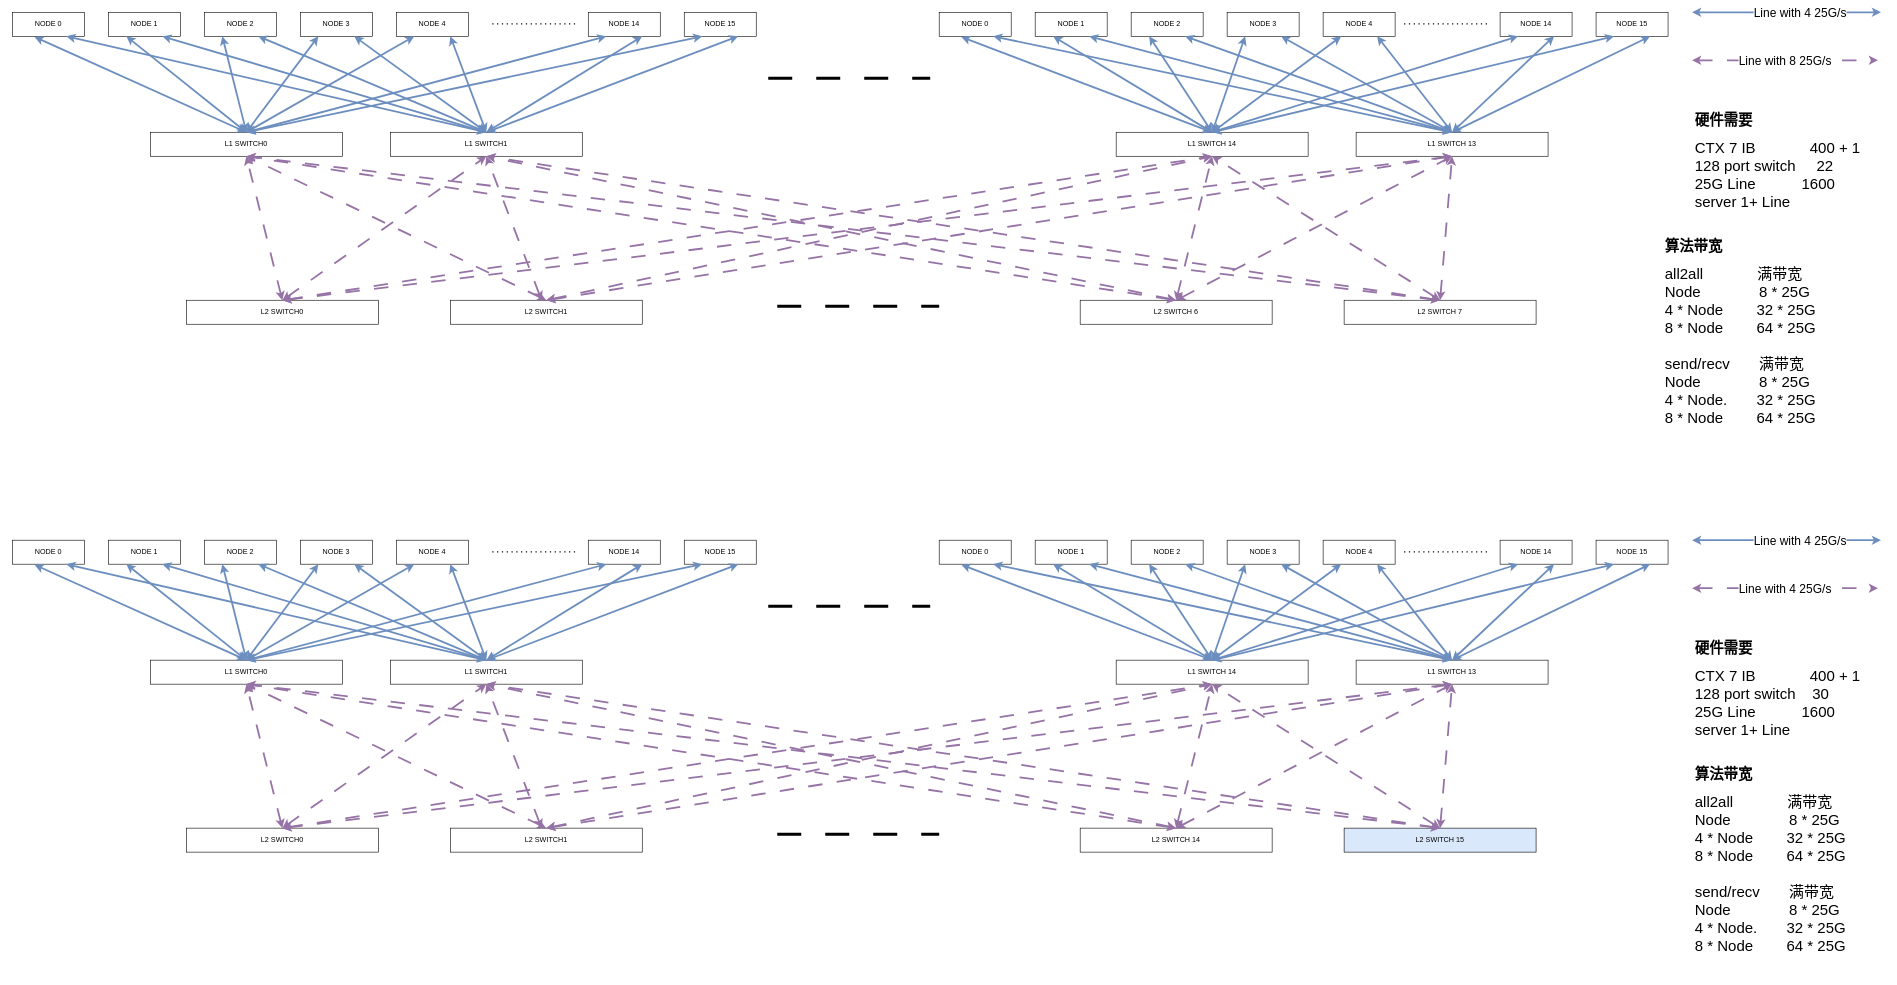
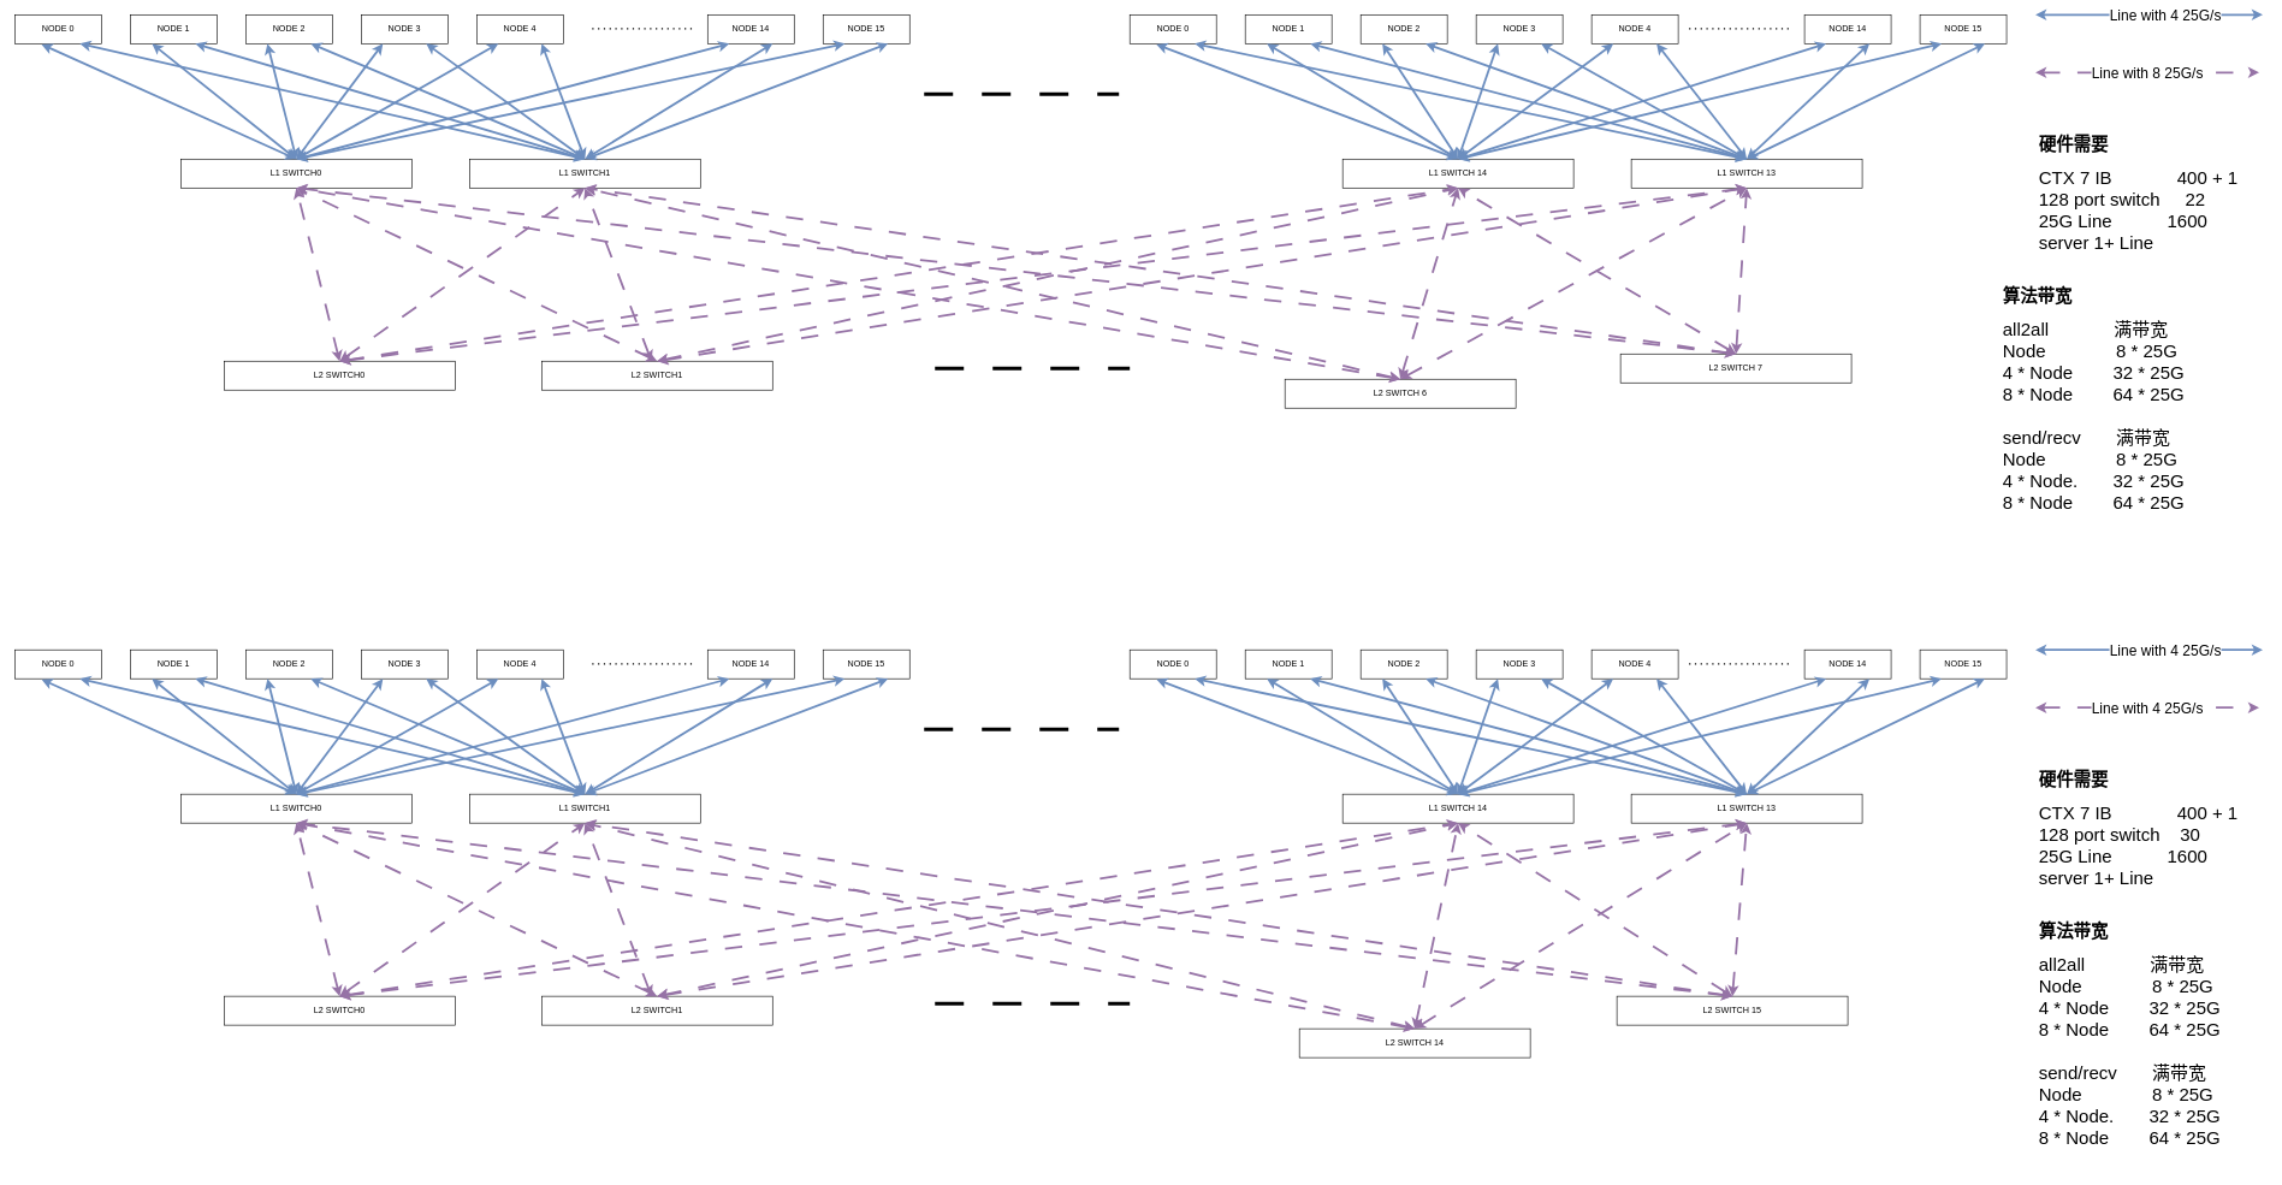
- <mxCell id="39" value="L2 SWITCH 6" style="rounded=0;whiteSpace=wrap;html=1;" vertex="1" parent="1"><mxGeometry x="1800" y="500" width="320" height="40" as="geometry" /></mxCell>
+ <mxCell id="39" value="L2 SWITCH 6" style="rounded=0;whiteSpace=wrap;html=1;" vertex="1" parent="1"><mxGeometry x="1780" y="525" width="320" height="40" as="geometry" /></mxCell>
- <mxCell id="40" value="L2 SWITCH 7" style="rounded=0;whiteSpace=wrap;html=1;" vertex="1" parent="1"><mxGeometry x="2240" y="500" width="320" height="40" as="geometry" /></mxCell>
+ <mxCell id="40" value="L2 SWITCH 7" style="rounded=0;whiteSpace=wrap;html=1;" vertex="1" parent="1"><mxGeometry x="2245" y="490" width="320" height="40" as="geometry" /></mxCell>
- <mxCell id="113" value="L2 SWITCH 14" style="rounded=0;whiteSpace=wrap;html=1;" vertex="1" parent="1"><mxGeometry x="1800" y="1380" width="320" height="40" as="geometry" /></mxCell>
+ <mxCell id="113" value="L2 SWITCH 14" style="rounded=0;whiteSpace=wrap;html=1;" vertex="1" parent="1"><mxGeometry x="1800" y="1425" width="320" height="40" as="geometry" /></mxCell>
- <mxCell id="114" value="L2 SWITCH 15" style="rounded=0;whiteSpace=wrap;html=1;fillColor=#dae8fc;" vertex="1" parent="1"><mxGeometry x="2240" y="1380" width="320" height="40" as="geometry" /></mxCell>
+ <mxCell id="114" value="L2 SWITCH 15" style="rounded=0;whiteSpace=wrap;html=1;" vertex="1" parent="1"><mxGeometry x="2240" y="1380" width="320" height="40" as="geometry" /></mxCell>
